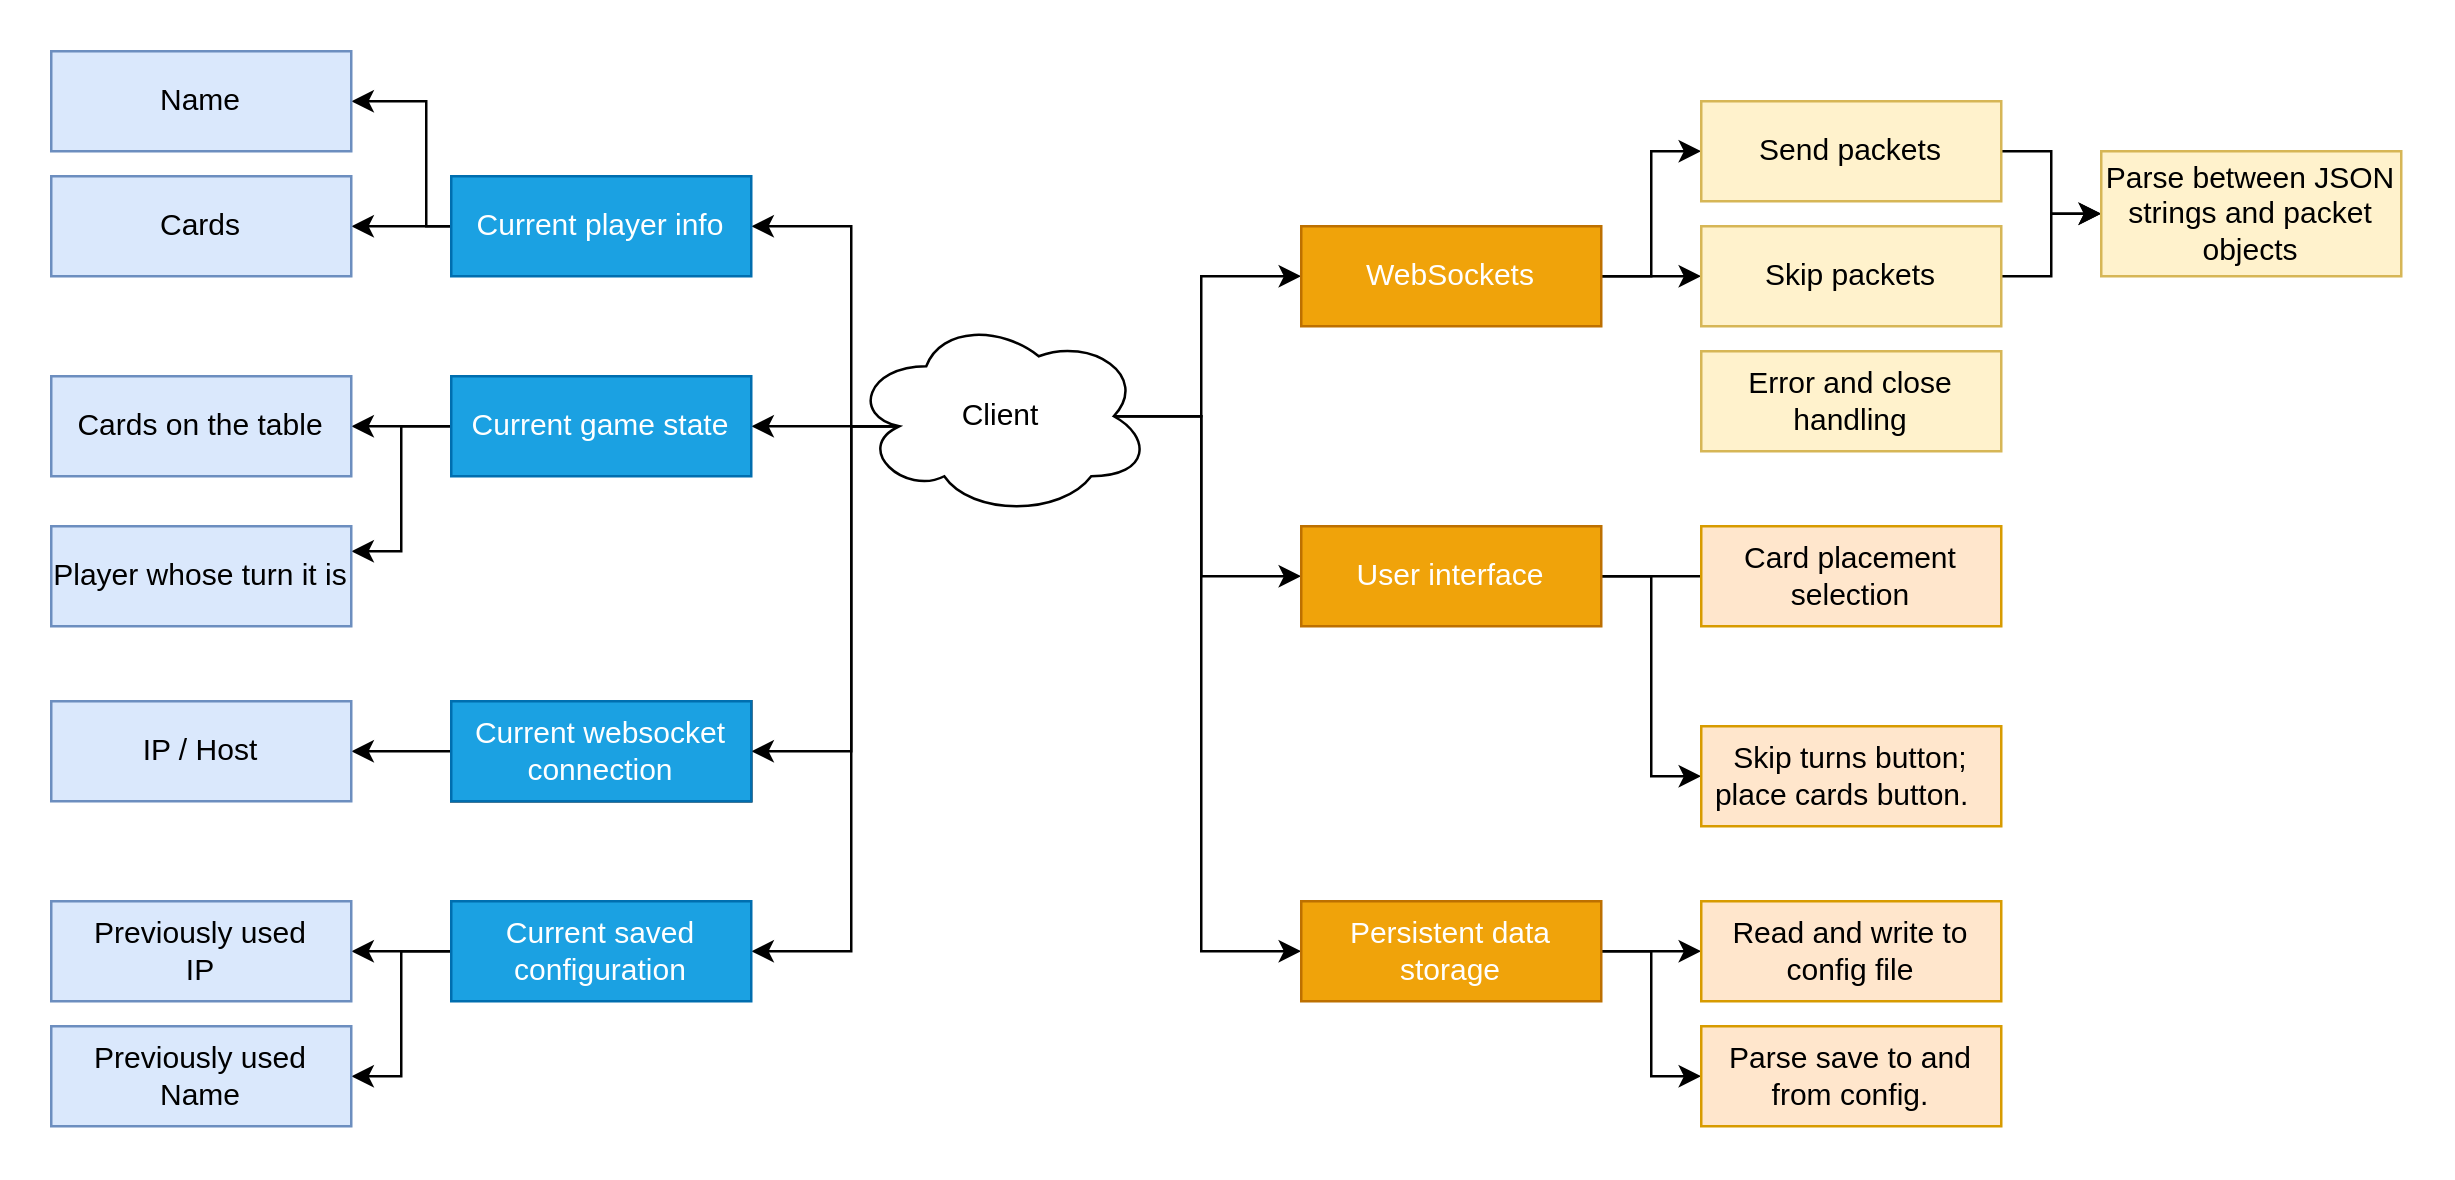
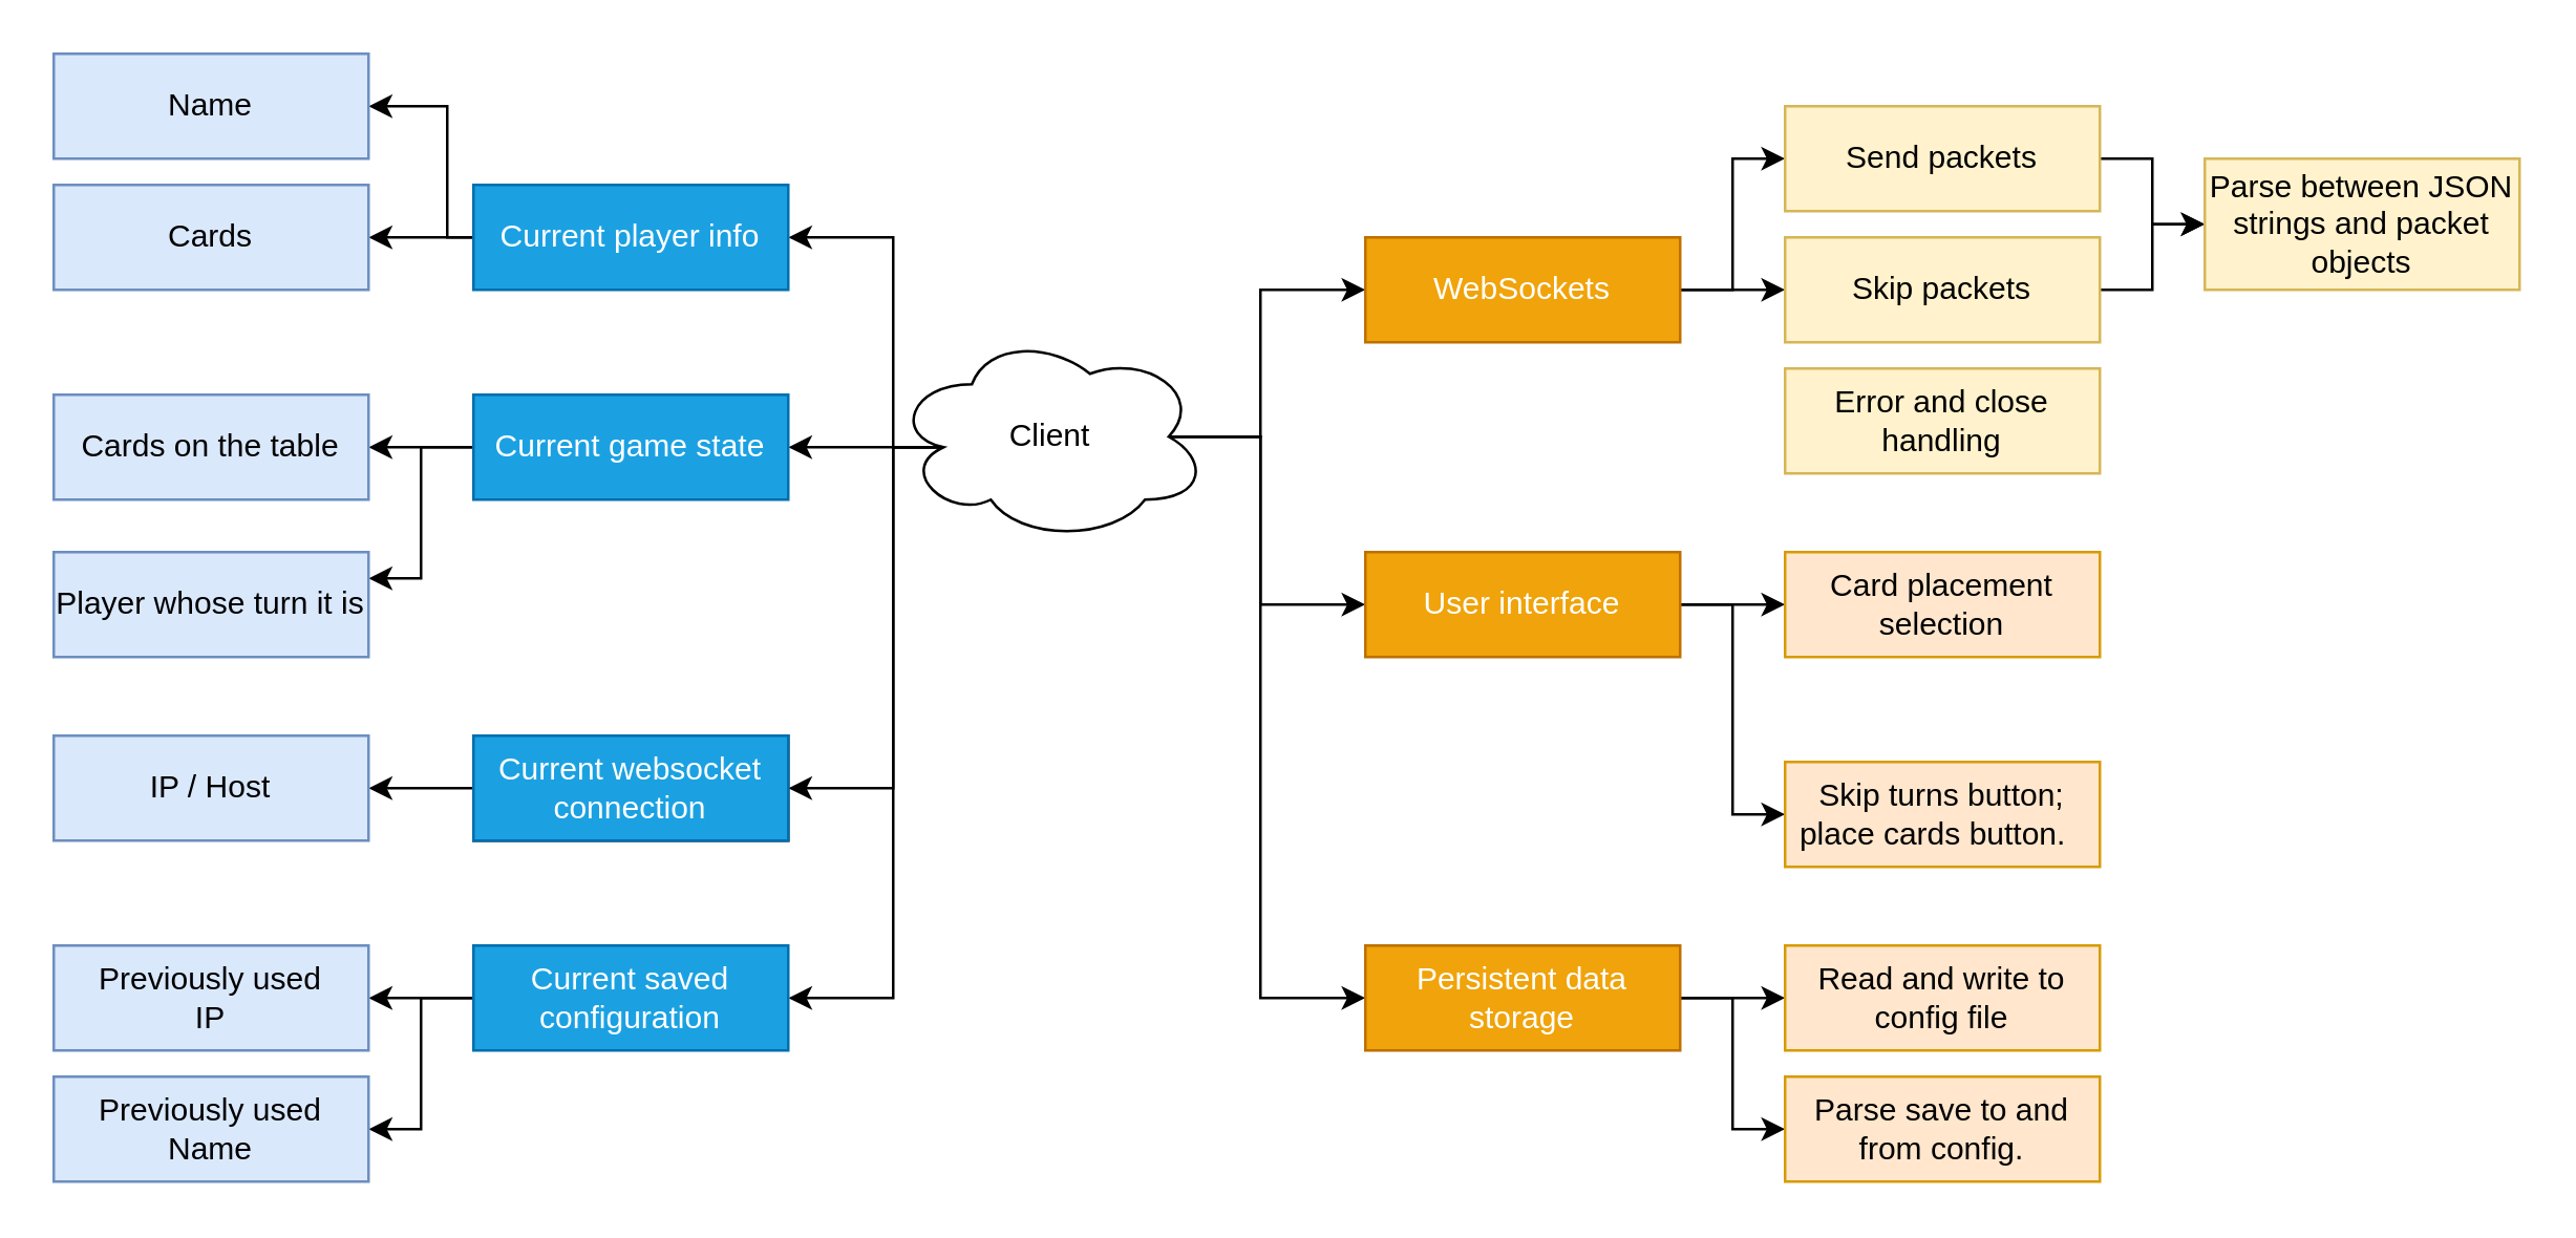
- <mxCell id="36" value="" style="edgeStyle=orthogonalEdgeStyle;rounded=0;orthogonalLoop=1;jettySize=auto;html=1;endArrow=none;" edge="1" parent="1" source="38" target="39"><mxGeometry relative="1" as="geometry" /></mxCell>
+ <mxCell id="36" value="" style="edgeStyle=orthogonalEdgeStyle;rounded=0;orthogonalLoop=1;jettySize=auto;html=1;" edge="1" parent="1" source="38" target="39"><mxGeometry relative="1" as="geometry" /></mxCell>
